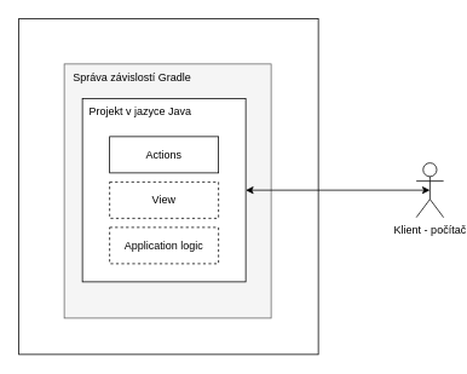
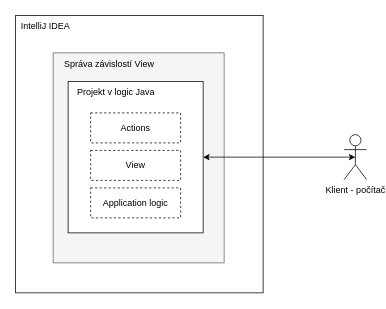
+ <mxCell id="8" value="IntelliJ IDEA" style="text;html=1;strokeColor=none;fillColor=none;align=center;verticalAlign=middle;whiteSpace=wrap;rounded=0;" vertex="1" parent="1"><mxGeometry x="20" y="20" width="80" height="30" as="geometry" /></mxCell>
- <mxCell id="4" value="Správa závislostí Gradle" style="text;html=1;strokeColor=none;fillColor=none;align=center;verticalAlign=middle;whiteSpace=wrap;rounded=0;" vertex="1" parent="1"><mxGeometry x="70" y="70" width="150" height="30" as="geometry" /></mxCell>
+ <mxCell id="4" value="Správa závislostí View" style="text;html=1;strokeColor=none;fillColor=none;align=center;verticalAlign=middle;whiteSpace=wrap;rounded=0;" vertex="1" parent="1"><mxGeometry x="70" y="70" width="150" height="30" as="geometry" /></mxCell>
- <mxCell id="12" value="Projekt v jazyce Java" style="text;html=1;strokeColor=none;fillColor=none;align=center;verticalAlign=middle;whiteSpace=wrap;rounded=0;" vertex="1" parent="1"><mxGeometry x="90" y="108" width="128" height="30" as="geometry" /></mxCell>
+ <mxCell id="12" value="Projekt v logic Java" style="text;html=1;strokeColor=none;fillColor=none;align=center;verticalAlign=middle;whiteSpace=wrap;rounded=0;" vertex="1" parent="1"><mxGeometry x="90" y="108" width="128" height="30" as="geometry" /></mxCell>
- <mxCell id="7" value="Actions" style="rounded=0;whiteSpace=wrap;html=1;" vertex="1" parent="1"><mxGeometry x="120" y="150" width="120" height="40" as="geometry" /></mxCell>
+ <mxCell id="7" value="Actions" style="rounded=0;whiteSpace=wrap;html=1;dashed=1;" vertex="1" parent="1"><mxGeometry x="120" y="150" width="120" height="40" as="geometry" /></mxCell>
